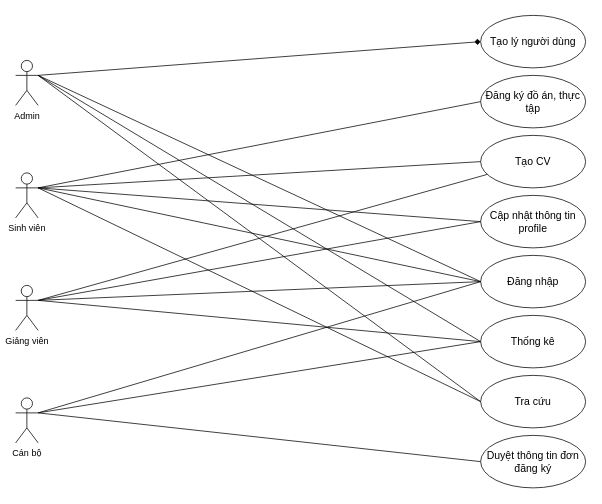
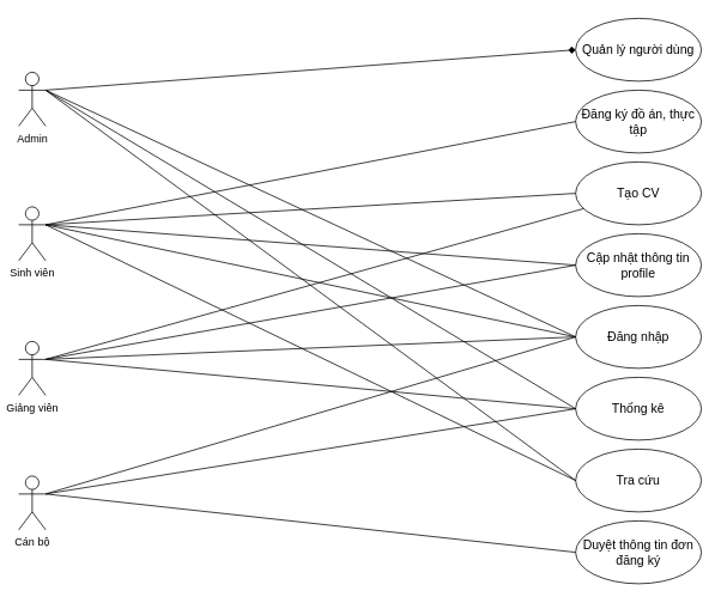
- <mxCell id="10" value="Tạo lý người dùng" style="ellipse;whiteSpace=wrap;html=1;strokeWidth=1;fontSize=14;" parent="1" vertex="1"><mxGeometry x="640" width="140" height="70" as="geometry" y="20" /></mxCell>
+ <mxCell id="10" value="Quản lý người dùng" style="ellipse;whiteSpace=wrap;html=1;strokeWidth=1;fontSize=14;" parent="1" vertex="1"><mxGeometry x="640" width="140" height="70" as="geometry" y="20" /></mxCell>
